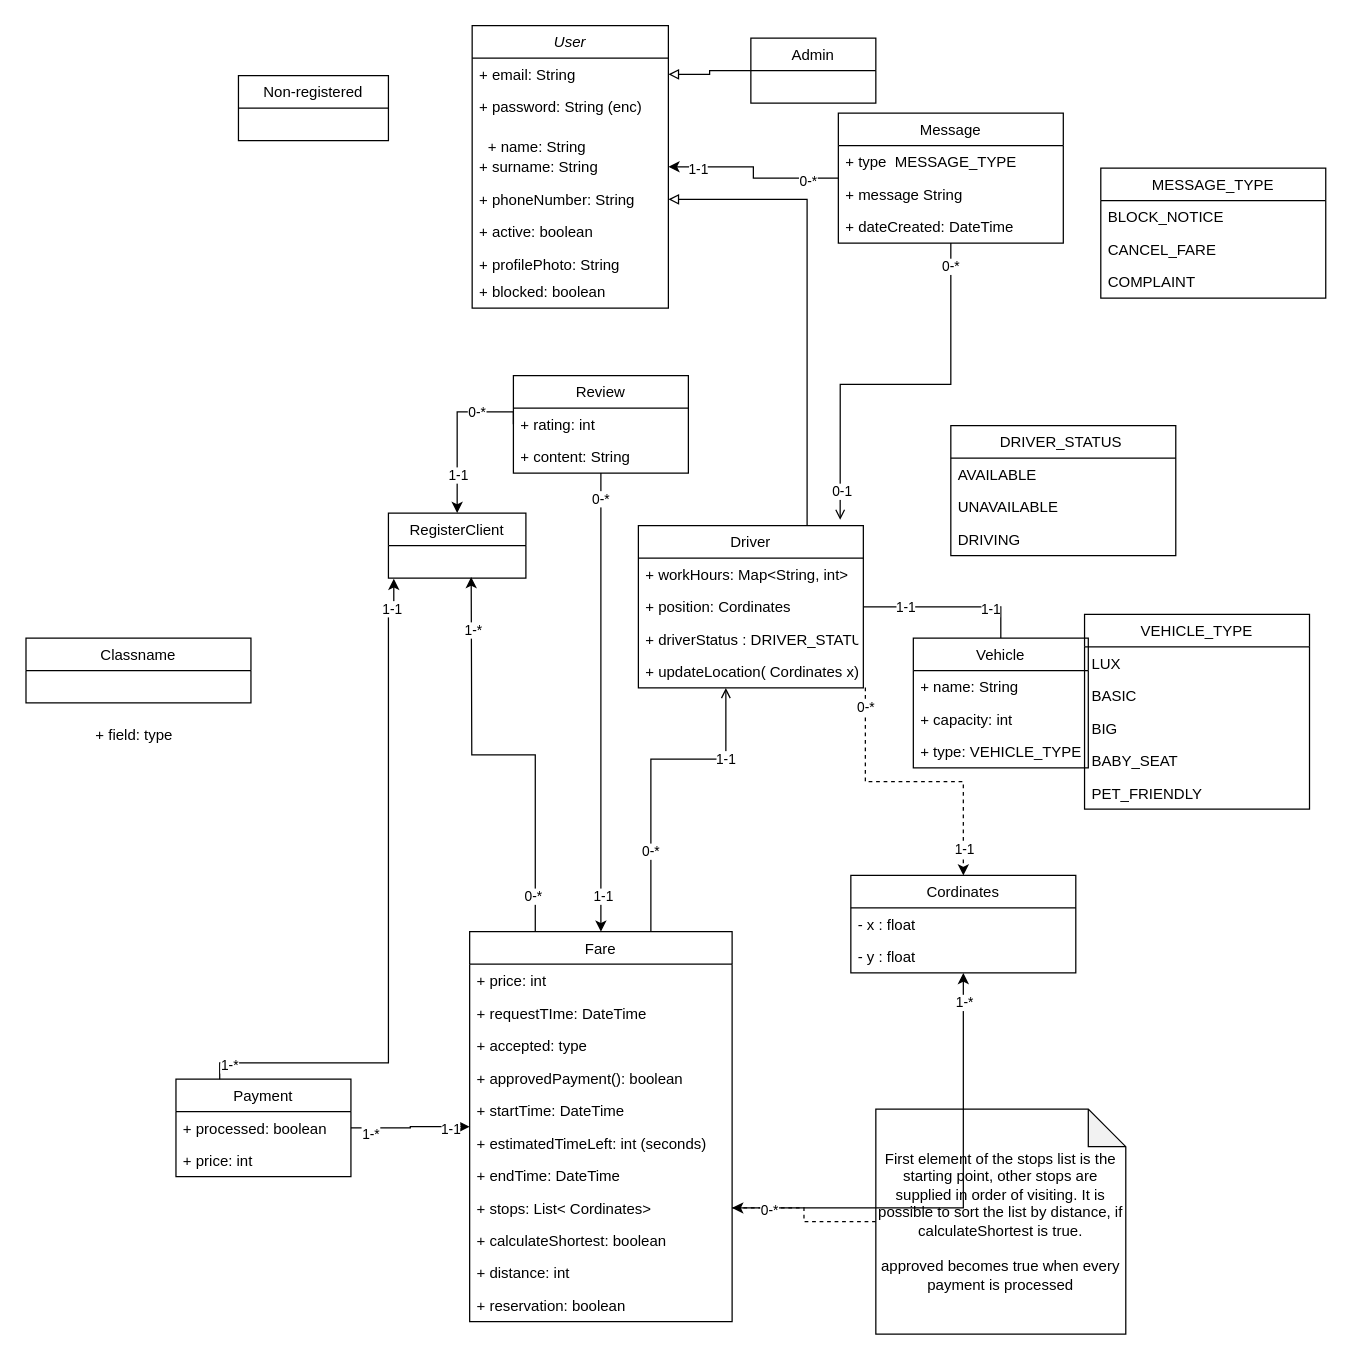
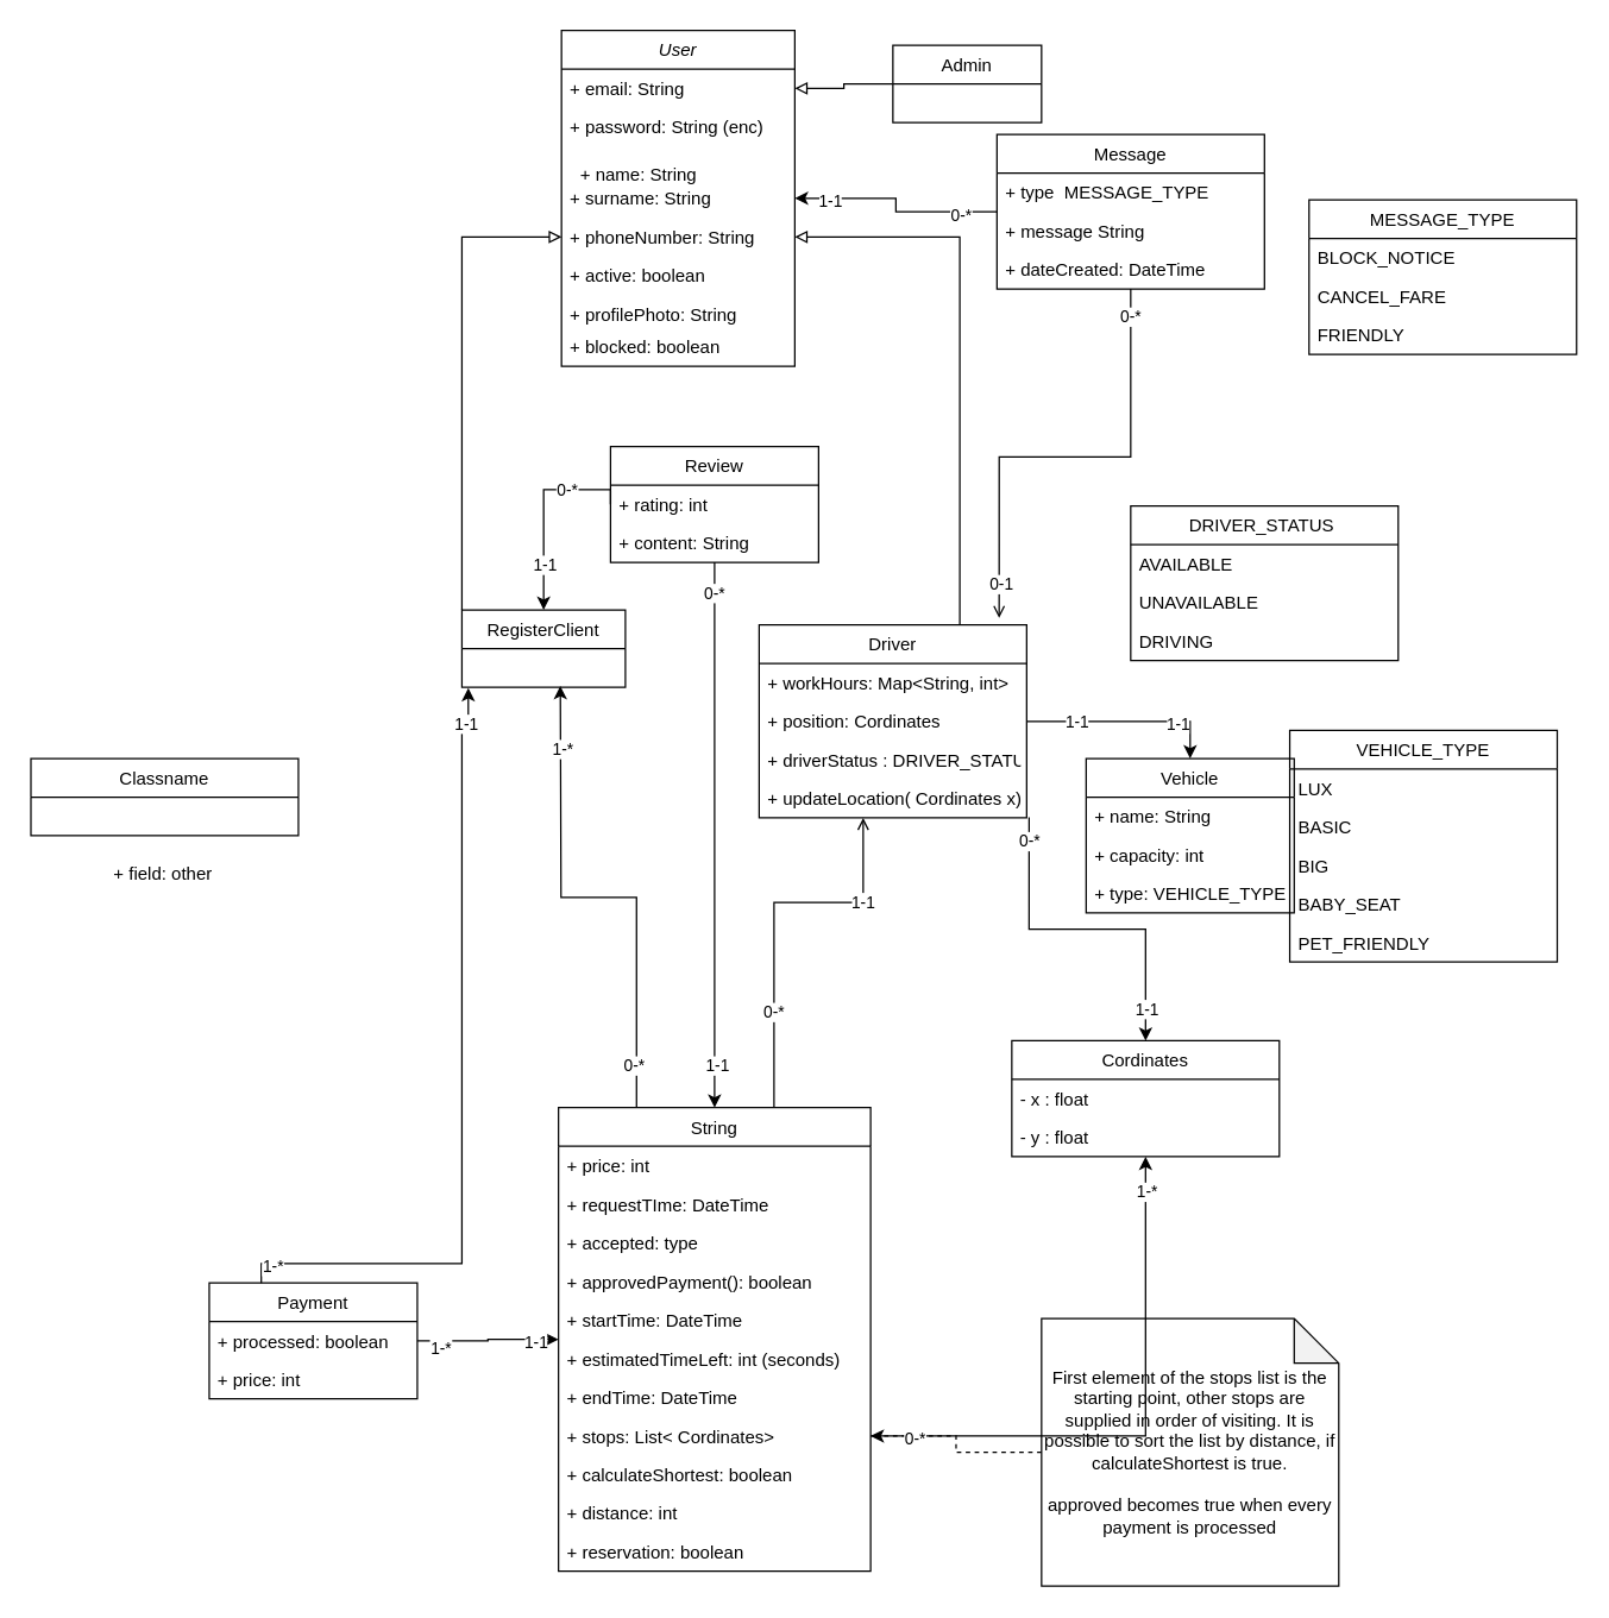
- <mxCell id="2" value="Non-registered" style="swimlane;fontStyle=0;childLayout=stackLayout;horizontal=1;startSize=26;fillColor=none;horizontalStack=0;resizeParent=1;resizeParentMax=0;resizeLast=0;collapsible=1;marginBottom=0;" parent="1" vertex="1"><mxGeometry x="190" y="60" width="120" height="52" as="geometry" /></mxCell>
- <mxCell id="87" value="COMPLAINT" style="text;strokeColor=none;fillColor=none;align=left;verticalAlign=top;spacingLeft=4;spacingRight=4;overflow=hidden;rotatable=0;points=[[0,0.5],[1,0.5]];portConstraint=eastwest;" parent="84" vertex="1"><mxGeometry y="78" width="180" height="26" as="geometry" /></mxCell>
+ <mxCell id="87" value="FRIENDLY" style="text;strokeColor=none;fillColor=none;align=left;verticalAlign=top;spacingLeft=4;spacingRight=4;overflow=hidden;rotatable=0;points=[[0,0.5],[1,0.5]];portConstraint=eastwest;" parent="84" vertex="1"><mxGeometry y="78" width="180" height="26" as="geometry" /></mxCell>
+ <mxCell id="92" style="edgeStyle=orthogonalEdgeStyle;rounded=0;orthogonalLoop=1;jettySize=auto;html=1;entryX=0;entryY=0.5;entryDx=0;entryDy=0;endArrow=block;endFill=0;exitX=0;exitY=0;exitDx=0;exitDy=0;" parent="1" source="3" target="21" edge="1"><mxGeometry relative="1" as="geometry"><mxPoint x="397" y="79" as="targetPoint" /><mxPoint x="270" y="80" as="sourcePoint" /></mxGeometry></mxCell>
- <mxCell id="4" style="edgeStyle=orthogonalEdgeStyle;rounded=0;orthogonalLoop=1;jettySize=auto;html=1;entryX=0.5;entryY=0;entryDx=0;entryDy=0;endArrow=none;endFill=1;" parent="1" source="10" target="26" edge="1"><mxGeometry relative="1" as="geometry" /></mxCell>
+ <mxCell id="4" style="edgeStyle=orthogonalEdgeStyle;rounded=0;orthogonalLoop=1;jettySize=auto;html=1;entryX=0.5;entryY=0;entryDx=0;entryDy=0;endArrow=classic;endFill=1;" parent="1" source="10" target="26" edge="1"><mxGeometry relative="1" as="geometry" /></mxCell>
- <mxCell id="66" value="+ field: type" style="text;strokeColor=none;fillColor=none;align=left;verticalAlign=top;spacingLeft=4;spacingRight=4;overflow=hidden;rotatable=0;points=[[0,0.5],[1,0.5]];portConstraint=eastwest;" parent="1" vertex="1"><mxGeometry x="70" y="574" width="180" height="26" as="geometry" /></mxCell>
+ <mxCell id="66" value="+ field: other" style="text;strokeColor=none;fillColor=none;align=left;verticalAlign=top;spacingLeft=4;spacingRight=4;overflow=hidden;rotatable=0;points=[[0,0.5],[1,0.5]];portConstraint=eastwest;" parent="1" vertex="1"><mxGeometry x="70" y="574" width="180" height="26" as="geometry" /></mxCell>
- <mxCell id="7" style="edgeStyle=orthogonalEdgeStyle;rounded=0;orthogonalLoop=1;jettySize=auto;html=1;exitX=1.009;exitY=0.985;exitDx=0;exitDy=0;exitPerimeter=0;dashed=1;" edge="1" parent="1" source="14" target="88"><mxGeometry relative="1" as="geometry" /></mxCell>
+ <mxCell id="7" style="edgeStyle=orthogonalEdgeStyle;rounded=0;orthogonalLoop=1;jettySize=auto;html=1;exitX=1.009;exitY=0.985;exitDx=0;exitDy=0;exitPerimeter=0;" edge="1" parent="1" source="14" target="88"><mxGeometry relative="1" as="geometry" /></mxCell>
- <mxCell id="36" value="Fare" style="swimlane;fontStyle=0;childLayout=stackLayout;horizontal=1;startSize=26;fillColor=none;horizontalStack=0;resizeParent=1;resizeParentMax=0;resizeLast=0;collapsible=1;marginBottom=0;" parent="1" vertex="1"><mxGeometry x="375" y="745" width="210" height="312" as="geometry" /></mxCell>
+ <mxCell id="36" value="String" style="swimlane;fontStyle=0;childLayout=stackLayout;horizontal=1;startSize=26;fillColor=none;horizontalStack=0;resizeParent=1;resizeParentMax=0;resizeLast=0;collapsible=1;marginBottom=0;" parent="1" vertex="1"><mxGeometry x="375" y="745" width="210" height="312" as="geometry" /></mxCell>
